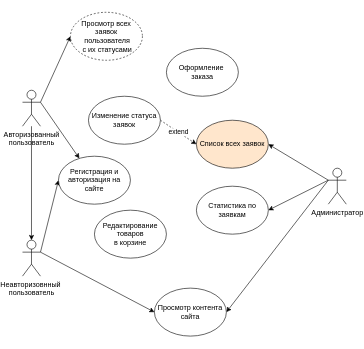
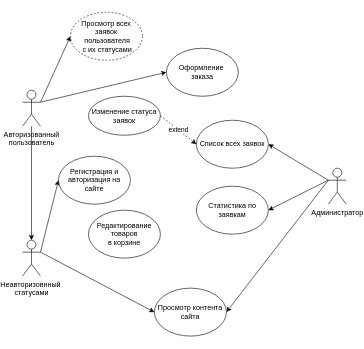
- <mxCell id="20" value="Изменение статуса заявок" style="ellipse;whiteSpace=wrap;html=1;" parent="1" vertex="1"><mxGeometry x="130" y="160" width="120" height="80" as="geometry" /></mxCell>
+ <mxCell id="20" value="Изменение статуса заявок" style="ellipse;whiteSpace=wrap;html=1;" parent="1" vertex="1"><mxGeometry x="130" y="160" width="120" height="65" as="geometry" /></mxCell>
- <mxCell id="2" style="rounded=0;orthogonalLoop=1;jettySize=auto;html=1;exitX=1;exitY=0.333;exitDx=0;exitDy=0;exitPerimeter=0;" parent="1" source="4" target="16" edge="1"><mxGeometry relative="1" as="geometry" /></mxCell>
+ <mxCell id="2" style="rounded=0;orthogonalLoop=1;jettySize=auto;html=1;exitX=1;exitY=0.333;exitDx=0;exitDy=0;exitPerimeter=0;entryX=0;entryY=0.5;entryDx=0;entryDy=0;" parent="1" source="4" target="15" edge="1"><mxGeometry relative="1" as="geometry" /></mxCell>
- <mxCell id="17" value="Список всех заявок" style="ellipse;whiteSpace=wrap;html=1;fillColor=#ffe6cc;" parent="1" vertex="1"><mxGeometry x="310" y="200" width="120" height="80" as="geometry" /></mxCell>
+ <mxCell id="17" value="Список всех заявок" style="ellipse;whiteSpace=wrap;html=1;" parent="1" vertex="1"><mxGeometry x="310" y="200" width="120" height="80" as="geometry" /></mxCell>
- <mxCell id="13" value="Редактирование товаров&lt;div&gt;в корзине&lt;/div&gt;" style="ellipse;whiteSpace=wrap;html=1;" parent="1" vertex="1"><mxGeometry x="140" y="350" width="120" height="80" as="geometry" /></mxCell>
+ <mxCell id="13" value="Редактирование товаров&lt;div&gt;в корзине&lt;/div&gt;" style="ellipse;whiteSpace=wrap;html=1;" parent="1" vertex="1"><mxGeometry x="130" y="350" width="120" height="80" as="geometry" /></mxCell>
- <mxCell id="7" value="Неавторизовнный&amp;nbsp;&lt;div&gt;пользователь&lt;/div&gt;" style="shape=umlActor;verticalLabelPosition=bottom;verticalAlign=top;html=1;outlineConnect=0;" parent="1" vertex="1"><mxGeometry x="20" y="400" width="30" height="60" as="geometry" /></mxCell>
+ <mxCell id="7" value="Неавторизовнный&amp;nbsp;&lt;div&gt;статусами&lt;/div&gt;" style="shape=umlActor;verticalLabelPosition=bottom;verticalAlign=top;html=1;outlineConnect=0;" parent="1" vertex="1"><mxGeometry x="20" y="400" width="30" height="60" as="geometry" /></mxCell>
